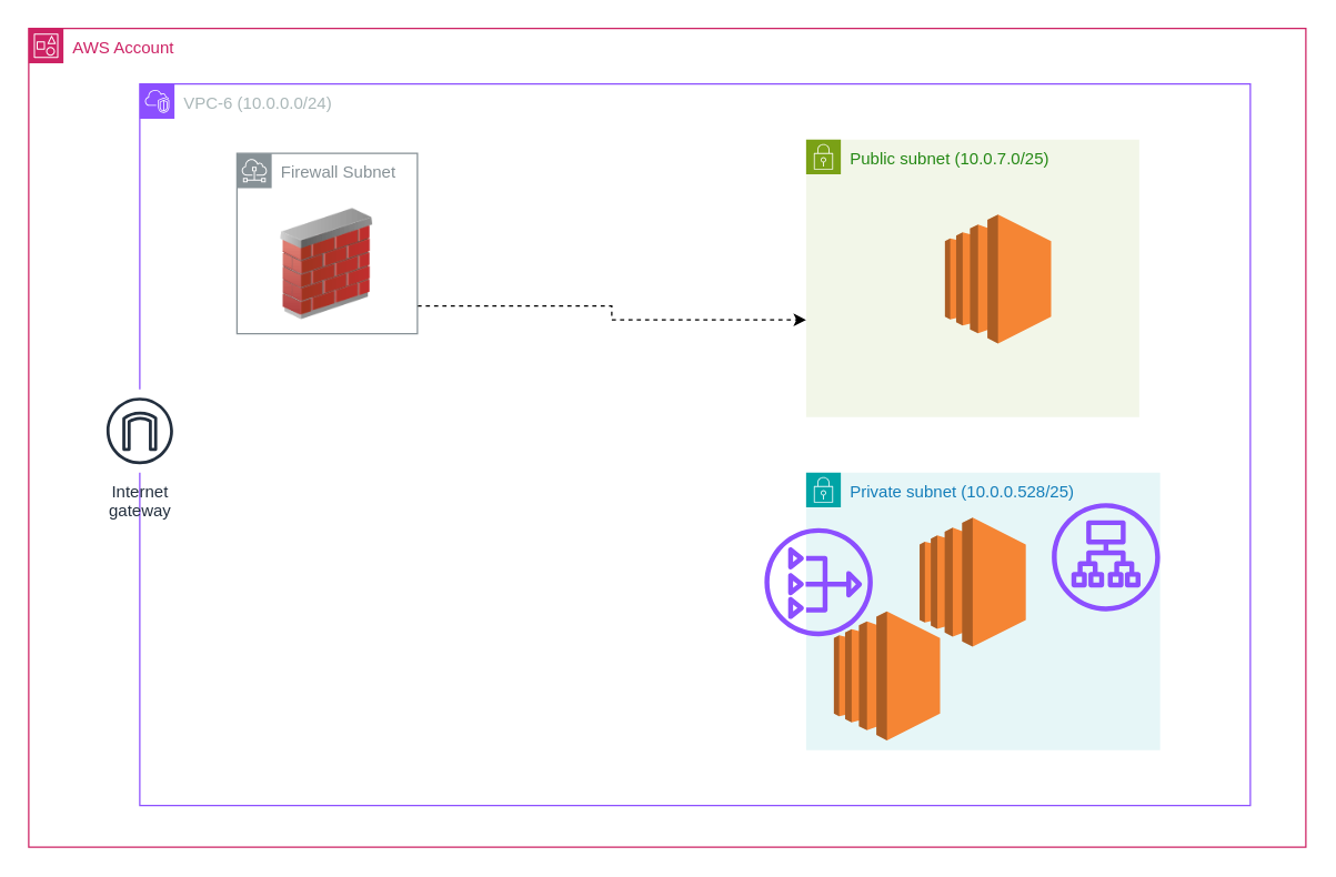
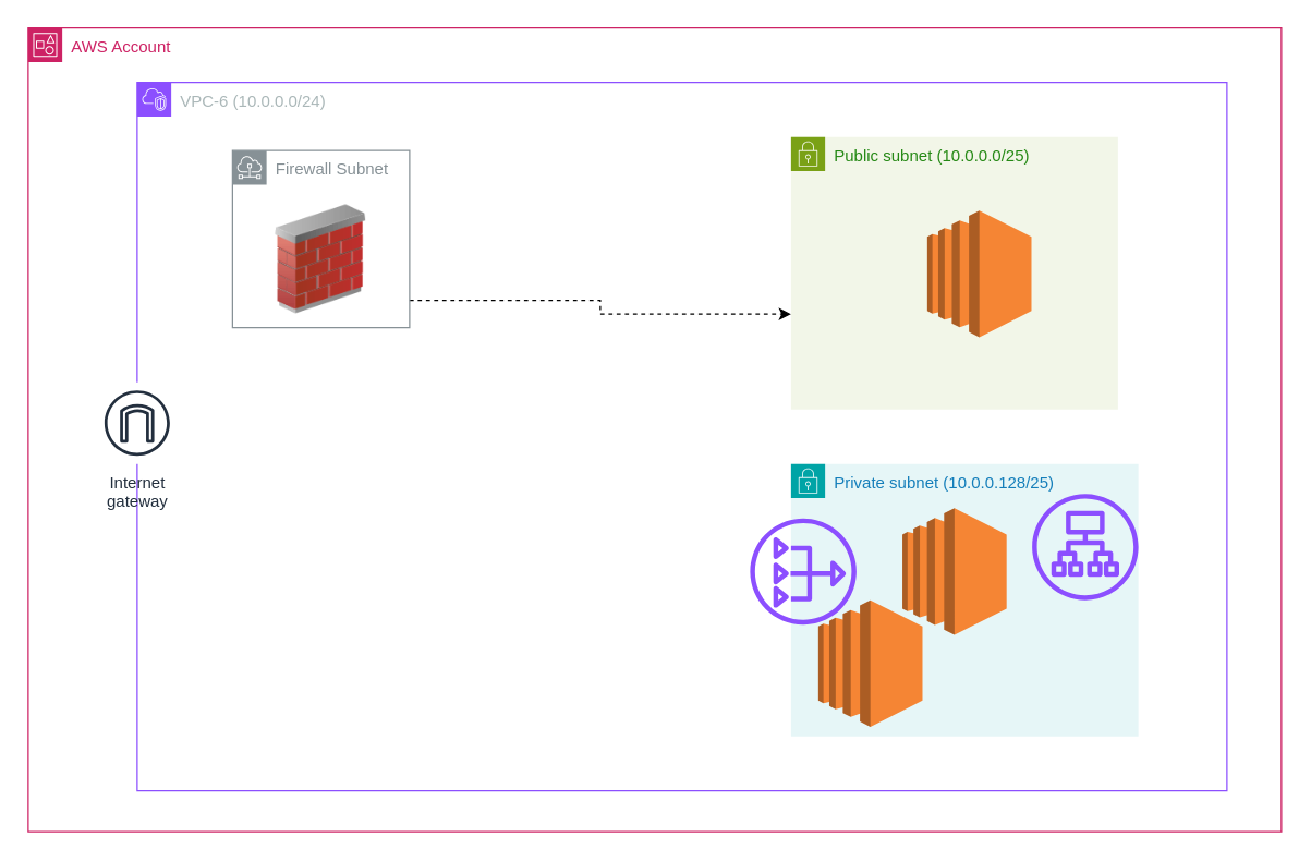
- <mxCell id="4" value="Public subnet (10.0.7.0/25)" style="points=[[0,0],[0.25,0],[0.5,0],[0.75,0],[1,0],[1,0.25],[1,0.5],[1,0.75],[1,1],[0.75,1],[0.5,1],[0.25,1],[0,1],[0,0.75],[0,0.5],[0,0.25]];outlineConnect=0;gradientColor=none;html=1;whiteSpace=wrap;fontSize=12;fontStyle=0;container=1;pointerEvents=0;collapsible=0;recursiveResize=0;shape=mxgraph.aws4.group;grIcon=mxgraph.aws4.group_security_group;grStroke=0;strokeColor=#7AA116;fillColor=#F2F6E8;verticalAlign=top;align=left;spacingLeft=30;fontColor=#248814;dashed=0;" vertex="1" parent="3"><mxGeometry x="480" y="40" width="240" height="200" as="geometry" /></mxCell>
+ <mxCell id="4" value="Public subnet (10.0.0.0/25)" style="points=[[0,0],[0.25,0],[0.5,0],[0.75,0],[1,0],[1,0.25],[1,0.5],[1,0.75],[1,1],[0.75,1],[0.5,1],[0.25,1],[0,1],[0,0.75],[0,0.5],[0,0.25]];outlineConnect=0;gradientColor=none;html=1;whiteSpace=wrap;fontSize=12;fontStyle=0;container=1;pointerEvents=0;collapsible=0;recursiveResize=0;shape=mxgraph.aws4.group;grIcon=mxgraph.aws4.group_security_group;grStroke=0;strokeColor=#7AA116;fillColor=#F2F6E8;verticalAlign=top;align=left;spacingLeft=30;fontColor=#248814;dashed=0;" vertex="1" parent="3"><mxGeometry x="480" y="40" width="240" height="200" as="geometry" /></mxCell>
- <mxCell id="6" value="Private subnet (10.0.0.528/25)" style="points=[[0,0],[0.25,0],[0.5,0],[0.75,0],[1,0],[1,0.25],[1,0.5],[1,0.75],[1,1],[0.75,1],[0.5,1],[0.25,1],[0,1],[0,0.75],[0,0.5],[0,0.25]];outlineConnect=0;gradientColor=none;html=1;whiteSpace=wrap;fontSize=12;fontStyle=0;container=1;pointerEvents=0;collapsible=0;recursiveResize=0;shape=mxgraph.aws4.group;grIcon=mxgraph.aws4.group_security_group;grStroke=0;strokeColor=#00A4A6;fillColor=#E6F6F7;verticalAlign=top;align=left;spacingLeft=30;fontColor=#147EBA;dashed=0;" vertex="1" parent="3"><mxGeometry x="480" y="280" width="255" height="200" as="geometry" /></mxCell>
+ <mxCell id="6" value="Private subnet (10.0.0.128/25)" style="points=[[0,0],[0.25,0],[0.5,0],[0.75,0],[1,0],[1,0.25],[1,0.5],[1,0.75],[1,1],[0.75,1],[0.5,1],[0.25,1],[0,1],[0,0.75],[0,0.5],[0,0.25]];outlineConnect=0;gradientColor=none;html=1;whiteSpace=wrap;fontSize=12;fontStyle=0;container=1;pointerEvents=0;collapsible=0;recursiveResize=0;shape=mxgraph.aws4.group;grIcon=mxgraph.aws4.group_security_group;grStroke=0;strokeColor=#00A4A6;fillColor=#E6F6F7;verticalAlign=top;align=left;spacingLeft=30;fontColor=#147EBA;dashed=0;" vertex="1" parent="3"><mxGeometry x="480" y="280" width="255" height="200" as="geometry" /></mxCell>
